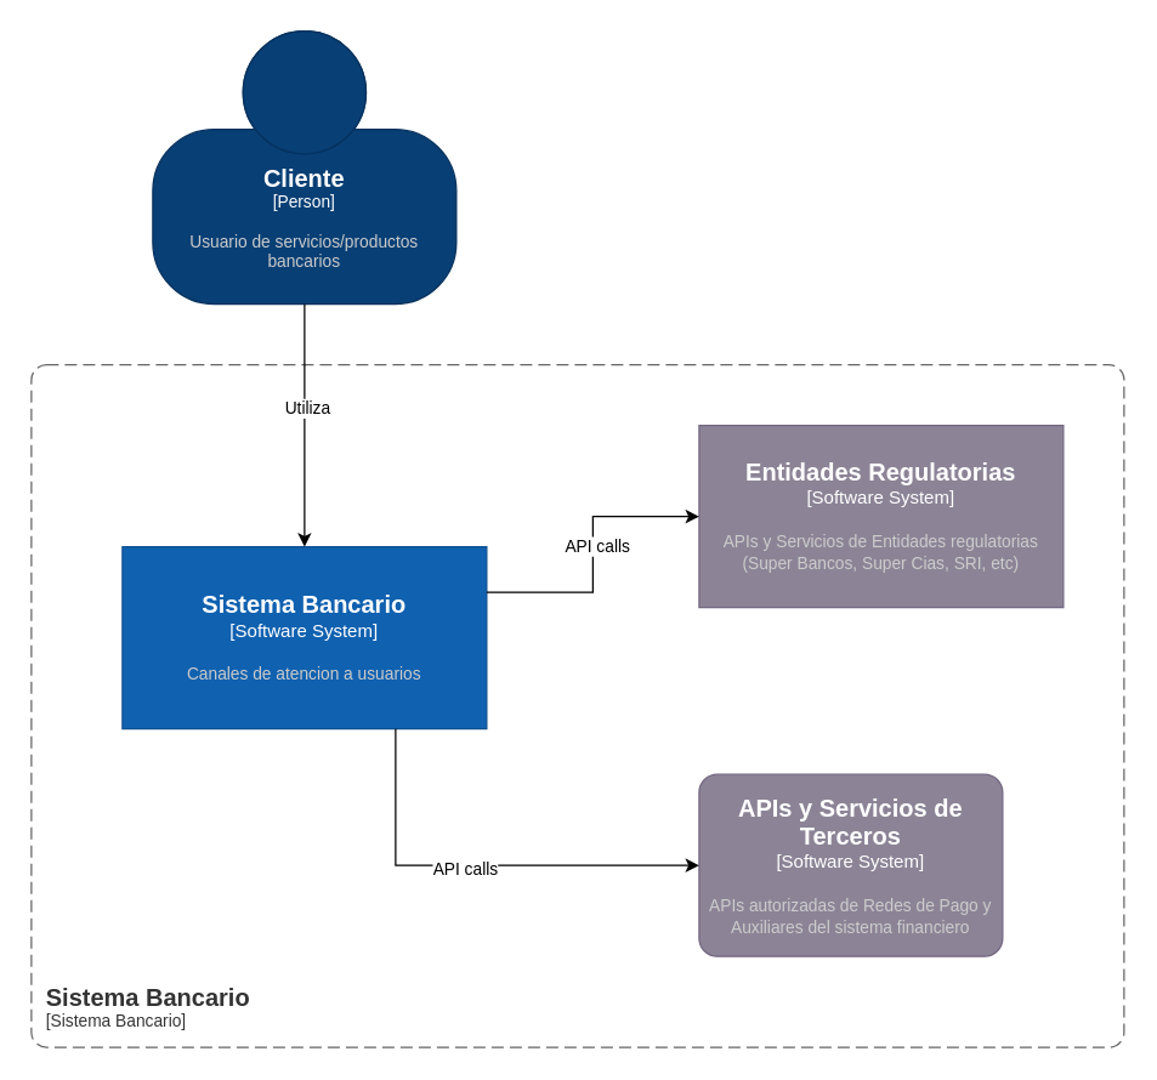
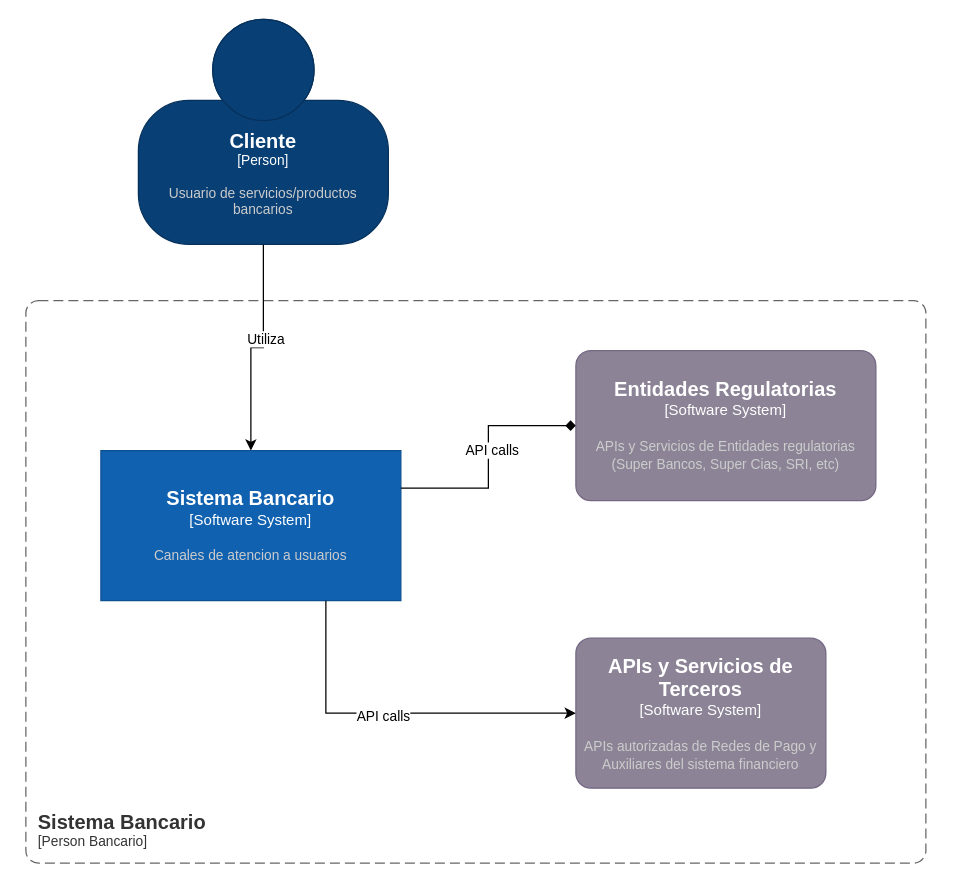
- <mxCell id="3" value="&lt;font style=&quot;font-size: 16px&quot;&gt;&lt;b&gt;Cliente&lt;/b&gt;&lt;/font&gt;&lt;div&gt;[Person]&lt;/div&gt;&lt;br&gt;&lt;div&gt;&lt;font style=&quot;font-size: 11px&quot;&gt;&lt;font color=&quot;#cccccc&quot;&gt;Usuario de servicios/productos bancarios&lt;/font&gt;&lt;/div&gt;" style="html=1;fontSize=11;dashed=0;whiteSpace=wrap;fillColor=#083F75;strokeColor=#06315C;fontColor=#ffffff;shape=mxgraph.c4.person2;align=center;metaEdit=1;points=[[0.5,0,0],[1,0.5,0],[1,0.75,0],[0.75,1,0],[0.5,1,0],[0.25,1,0],[0,0.75,0],[0,0.5,0]];resizable=0;" parent="1" vertex="1"><mxGeometry x="100" y="20" width="200" height="180" as="geometry" /></mxCell>
+ <mxCell id="3" value="&lt;font style=&quot;font-size: 16px&quot;&gt;&lt;b&gt;Cliente&lt;/b&gt;&lt;/font&gt;&lt;div&gt;[Person]&lt;/div&gt;&lt;br&gt;&lt;div&gt;&lt;font style=&quot;font-size: 11px&quot;&gt;&lt;font color=&quot;#cccccc&quot;&gt;Usuario de servicios/productos bancarios&lt;/font&gt;&lt;/div&gt;" style="html=1;fontSize=11;dashed=0;whiteSpace=wrap;fillColor=#083F75;strokeColor=#06315C;fontColor=#ffffff;shape=mxgraph.c4.person2;align=center;metaEdit=1;points=[[0.5,0,0],[1,0.5,0],[1,0.75,0],[0.75,1,0],[0.5,1,0],[0.25,1,0],[0,0.75,0],[0,0.5,0]];resizable=0;" parent="1" vertex="1"><mxGeometry x="110" y="15" width="200" height="180" as="geometry" /></mxCell>
- <mxCell id="9" style="edgeStyle=orthogonalEdgeStyle;rounded=0;orthogonalLoop=1;jettySize=auto;html=1;exitX=1;exitY=0.25;exitDx=0;exitDy=0;exitPerimeter=0;entryX=0;entryY=0.5;entryDx=0;entryDy=0;entryPerimeter=0;" parent="1" source="4" target="5" edge="1"><mxGeometry relative="1" as="geometry" /></mxCell>
+ <mxCell id="9" style="edgeStyle=orthogonalEdgeStyle;rounded=0;orthogonalLoop=1;jettySize=auto;html=1;exitX=1;exitY=0.25;exitDx=0;exitDy=0;exitPerimeter=0;entryX=0;entryY=0.5;entryDx=0;entryDy=0;entryPerimeter=0;endArrow=diamond;" parent="1" source="4" target="5" edge="1"><mxGeometry relative="1" as="geometry" /></mxCell>
- <mxCell id="5" value="&lt;font style=&quot;font-size: 16px&quot;&gt;&lt;b&gt;Entidades Regulatorias&lt;/b&gt;&lt;/font&gt;&lt;div&gt;[Software System]&lt;/div&gt;&lt;br&gt;&lt;div&gt;&lt;font style=&quot;font-size: 11px&quot;&gt;&lt;font color=&quot;#cccccc&quot;&gt;APIs y Servicios de Entidades regulatorias (Super Bancos, Super Cias, SRI, etc)&lt;/font&gt;&lt;/div&gt;" style="whiteSpace=wrap;html=1;labelBackgroundColor=none;fillColor=#8C8496;fontColor=#ffffff;align=center;arcSize=10;strokeColor=#736782;metaEdit=1;resizable=0;points=[[0.25,0,0],[0.5,0,0],[0.75,0,0],[1,0.25,0],[1,0.5,0],[1,0.75,0],[0.75,1,0],[0.5,1,0],[0.25,1,0],[0,0.75,0],[0,0.5,0],[0,0.25,0]];rounded=0;" parent="1" vertex="1"><mxGeometry x="460" y="280" width="240" height="120" as="geometry" /></mxCell>
+ <mxCell id="5" value="&lt;font style=&quot;font-size: 16px&quot;&gt;&lt;b&gt;Entidades Regulatorias&lt;/b&gt;&lt;/font&gt;&lt;div&gt;[Software System]&lt;/div&gt;&lt;br&gt;&lt;div&gt;&lt;font style=&quot;font-size: 11px&quot;&gt;&lt;font color=&quot;#cccccc&quot;&gt;APIs y Servicios de Entidades regulatorias (Super Bancos, Super Cias, SRI, etc)&lt;/font&gt;&lt;/div&gt;" style="rounded=1;whiteSpace=wrap;html=1;labelBackgroundColor=none;fillColor=#8C8496;fontColor=#ffffff;align=center;arcSize=10;strokeColor=#736782;metaEdit=1;resizable=0;points=[[0.25,0,0],[0.5,0,0],[0.75,0,0],[1,0.25,0],[1,0.5,0],[1,0.75,0],[0.75,1,0],[0.5,1,0],[0.25,1,0],[0,0.75,0],[0,0.5,0],[0,0.25,0]];" parent="1" vertex="1"><mxGeometry x="460" y="280" width="240" height="120" as="geometry" /></mxCell>
- <mxCell id="2" value="&lt;font style=&quot;font-size: 16px&quot;&gt;&lt;b&gt;&lt;div style=&quot;text-align: left&quot;&gt;Sistema Bancario&lt;/div&gt;&lt;/b&gt;&lt;/font&gt;&lt;div style=&quot;text-align: left&quot;&gt;[Sistema Bancario]&lt;/div&gt;" style="rounded=1;fontSize=11;whiteSpace=wrap;html=1;dashed=1;arcSize=20;fillColor=none;strokeColor=#666666;fontColor=#333333;labelBackgroundColor=none;align=left;verticalAlign=bottom;labelBorderColor=none;spacingTop=0;spacing=10;dashPattern=8 4;metaEdit=1;rotatable=0;perimeter=rectanglePerimeter;noLabel=0;labelPadding=0;allowArrows=0;connectable=0;expand=0;recursiveResize=0;editable=1;pointerEvents=0;absoluteArcSize=1;points=[[0.25,0,0],[0.5,0,0],[0.75,0,0],[1,0.25,0],[1,0.5,0],[1,0.75,0],[0.75,1,0],[0.5,1,0],[0.25,1,0],[0,0.75,0],[0,0.5,0],[0,0.25,0]];" parent="1" vertex="1"><mxGeometry x="20" y="240" width="720" height="450" as="geometry" /></mxCell>
+ <mxCell id="2" value="&lt;font style=&quot;font-size: 16px&quot;&gt;&lt;b&gt;&lt;div style=&quot;text-align: left&quot;&gt;Sistema Bancario&lt;/div&gt;&lt;/b&gt;&lt;/font&gt;&lt;div style=&quot;text-align: left&quot;&gt;[Person Bancario]&lt;/div&gt;" style="rounded=1;fontSize=11;whiteSpace=wrap;html=1;dashed=1;arcSize=20;fillColor=none;strokeColor=#666666;fontColor=#333333;labelBackgroundColor=none;align=left;verticalAlign=bottom;labelBorderColor=none;spacingTop=0;spacing=10;dashPattern=8 4;metaEdit=1;rotatable=0;perimeter=rectanglePerimeter;noLabel=0;labelPadding=0;allowArrows=0;connectable=0;expand=0;recursiveResize=0;editable=1;pointerEvents=0;absoluteArcSize=1;points=[[0.25,0,0],[0.5,0,0],[0.75,0,0],[1,0.25,0],[1,0.5,0],[1,0.75,0],[0.75,1,0],[0.5,1,0],[0.25,1,0],[0,0.75,0],[0,0.5,0],[0,0.25,0]];" parent="1" vertex="1"><mxGeometry x="20" y="240" width="720" height="450" as="geometry" /></mxCell>
